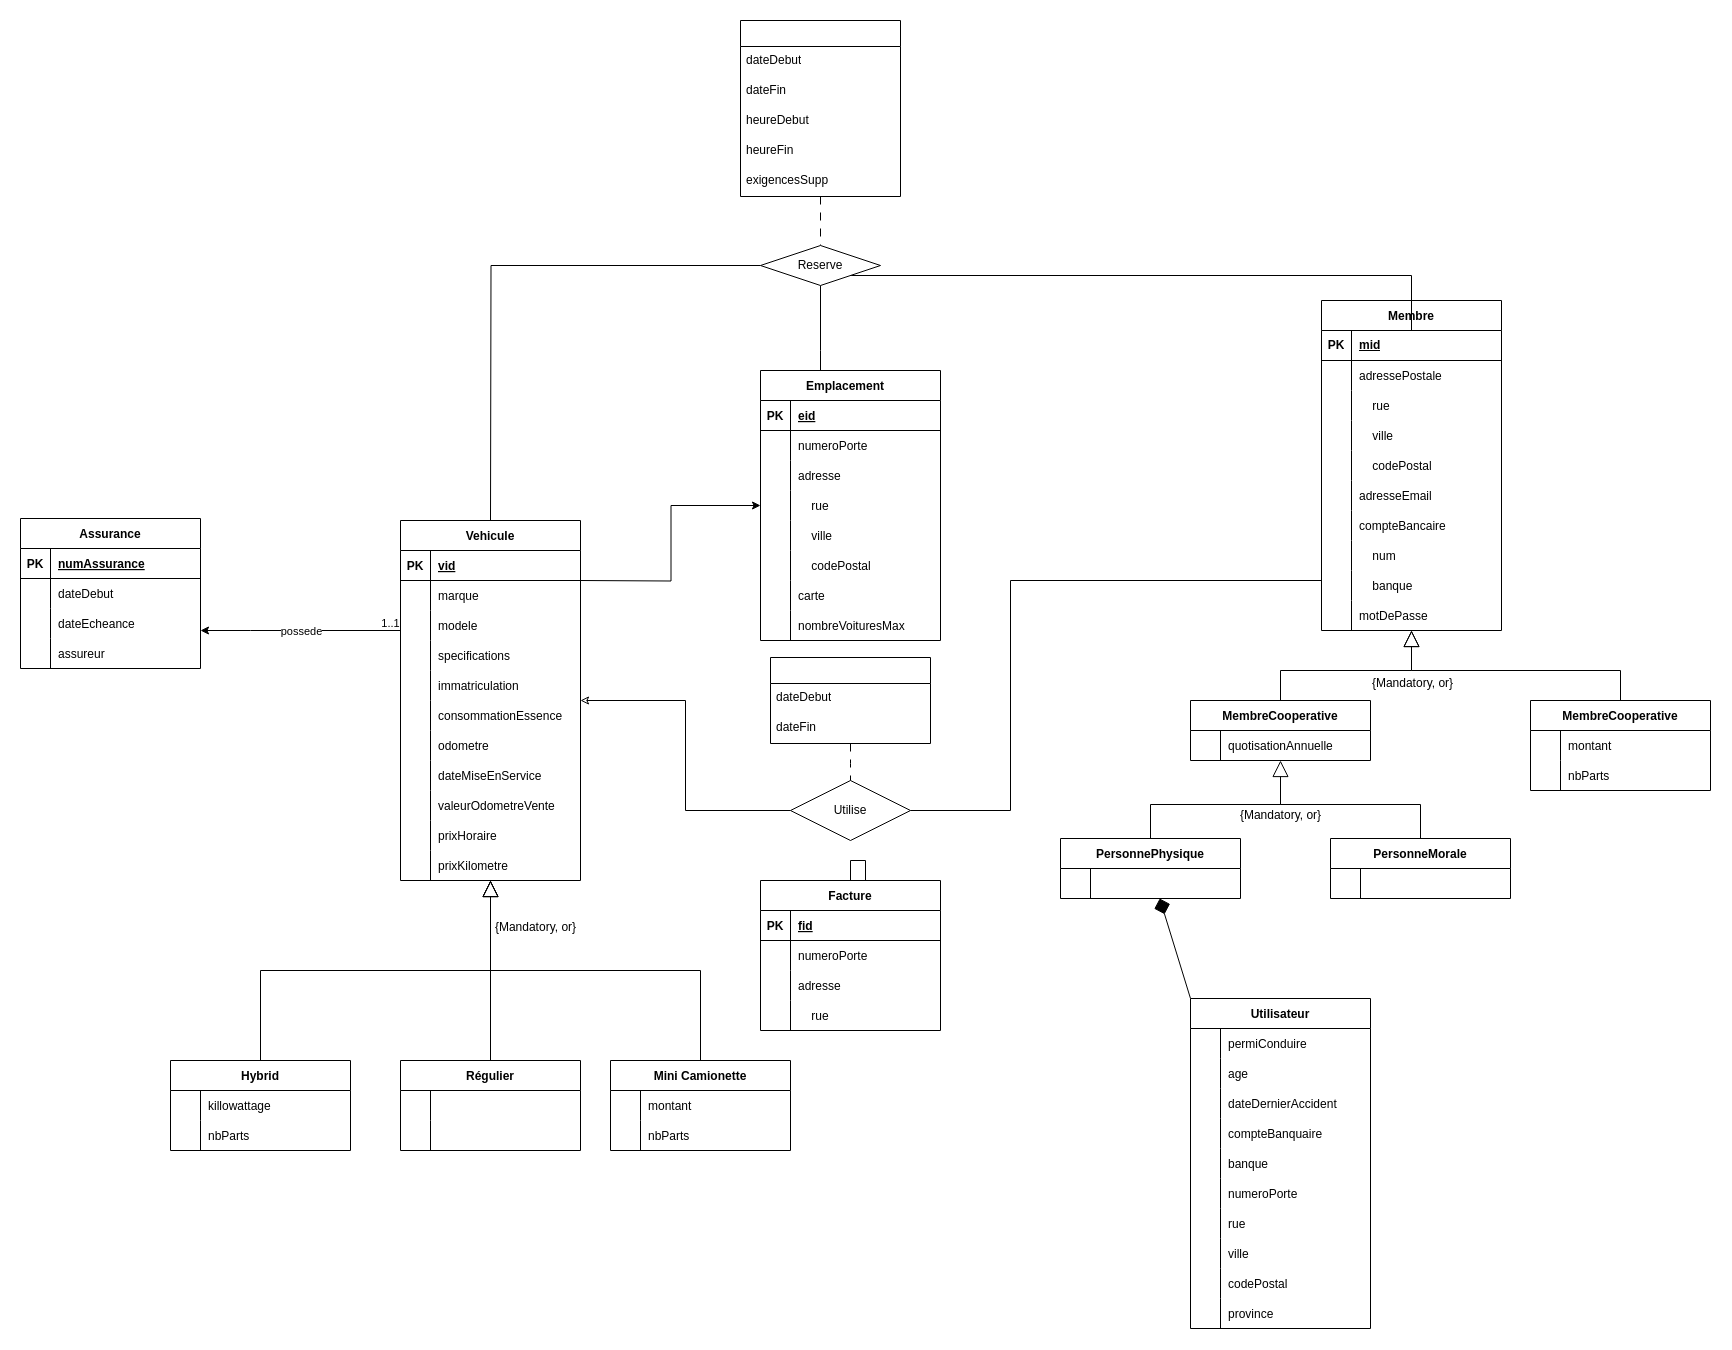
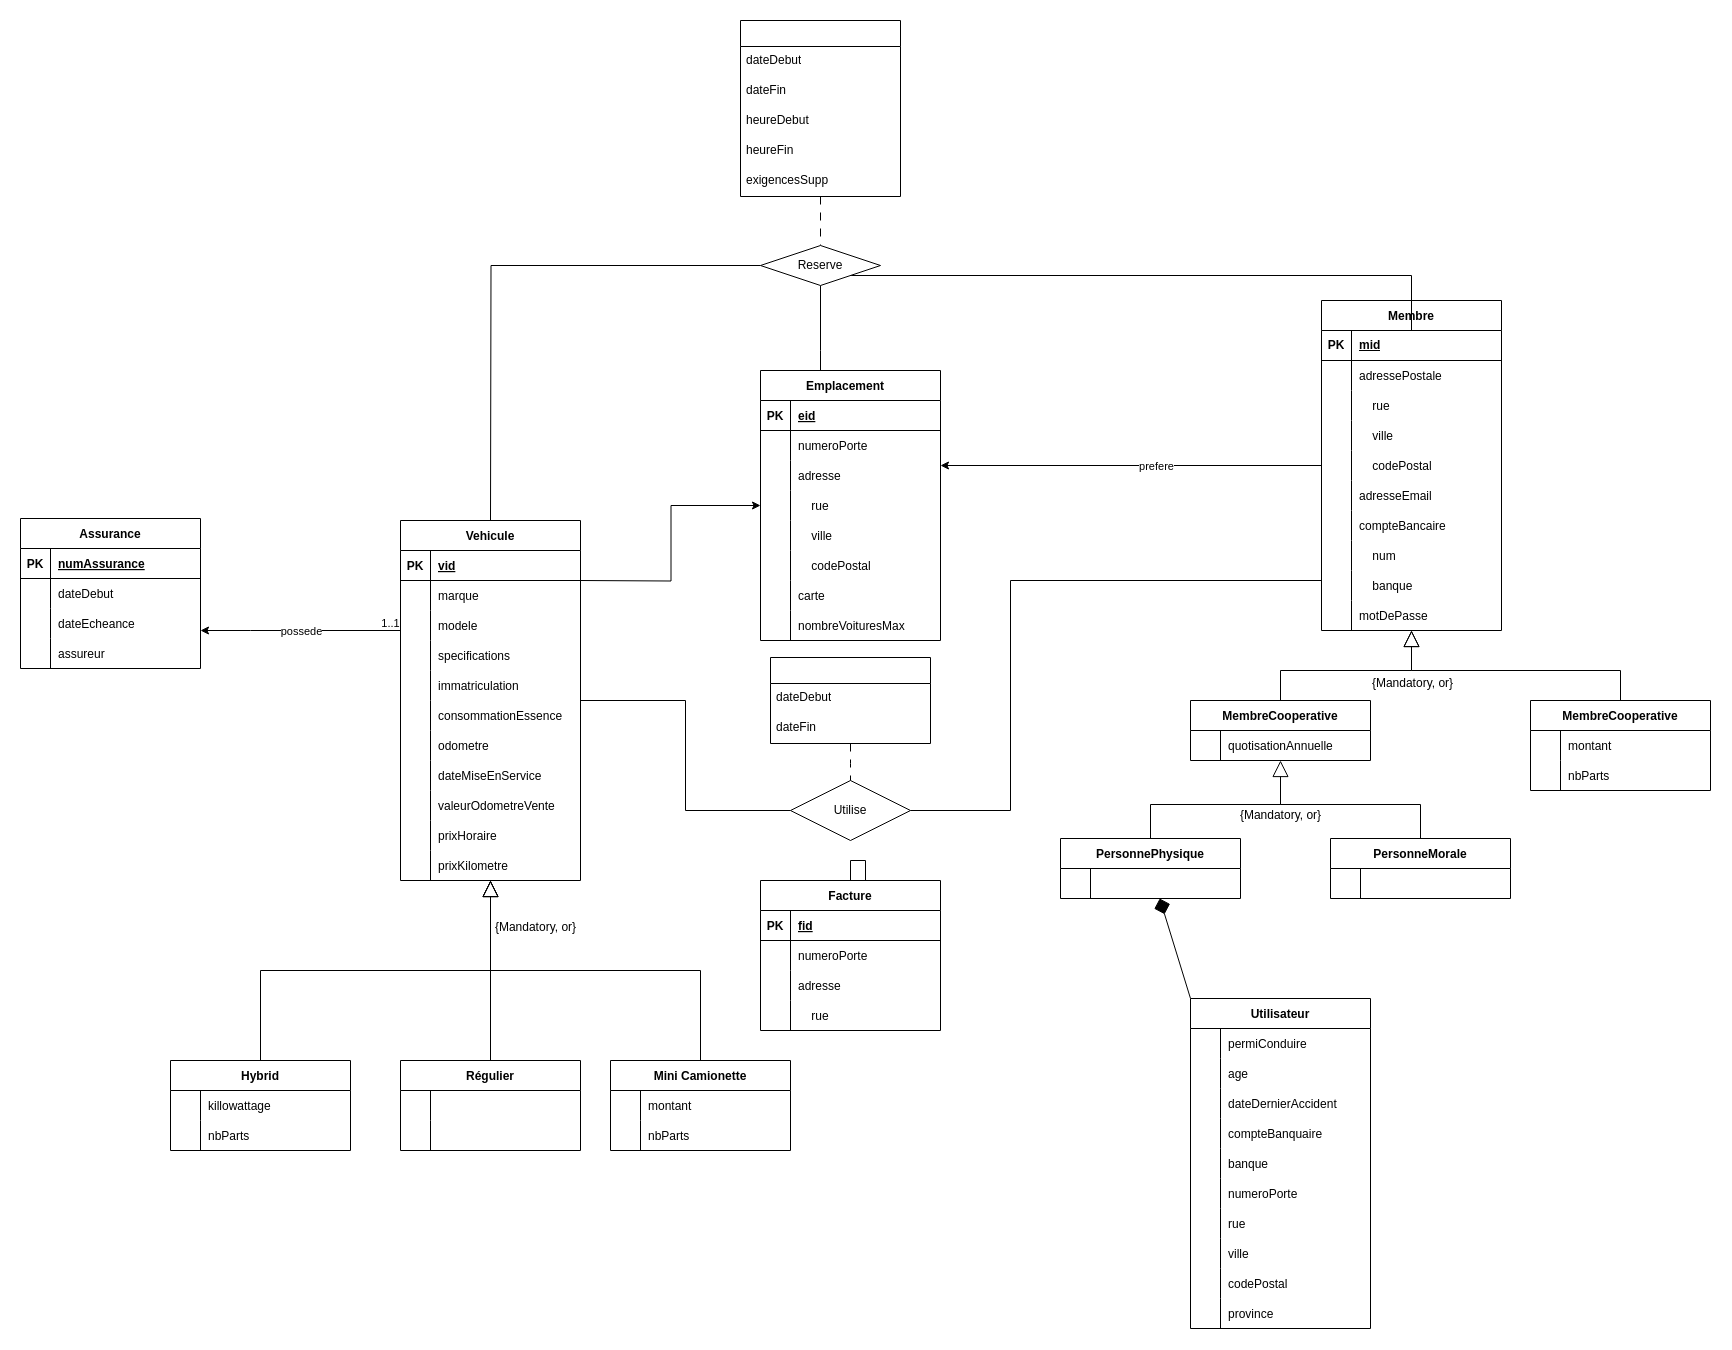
+ <mxCell id="192" style="edgeStyle=orthogonalEdgeStyle;rounded=0;orthogonalLoop=1;jettySize=auto;html=1;" edge="1" parent="1" source="156" target="2"><mxGeometry relative="1" as="geometry"><mxPoint x="1301.04" y="375" as="sourcePoint" /><mxPoint x="839.997" y="500" as="targetPoint" /><Array as="points"><mxPoint x="890" y="390" /></Array></mxGeometry></mxCell>
+ <mxCell id="193" value="prefere" style="edgeLabel;html=1;align=center;verticalAlign=middle;resizable=0;points=[];" vertex="1" connectable="0" parent="192"><mxGeometry x="-0.133" y="2" relative="1" as="geometry"><mxPoint x="-1" y="-2" as="offset" /></mxGeometry></mxCell>
- <mxCell id="206" style="edgeStyle=orthogonalEdgeStyle;rounded=0;orthogonalLoop=1;jettySize=auto;html=1;exitX=0;exitY=0.5;exitDx=0;exitDy=0;endArrow=classic;endFill=0;" edge="1" parent="1" source="208" target="30"><mxGeometry relative="1" as="geometry"><Array as="points" /></mxGeometry></mxCell>
+ <mxCell id="206" style="edgeStyle=orthogonalEdgeStyle;rounded=0;orthogonalLoop=1;jettySize=auto;html=1;exitX=0;exitY=0.5;exitDx=0;exitDy=0;endArrow=none;endFill=0;" edge="1" parent="1" source="208" target="30"><mxGeometry relative="1" as="geometry"><Array as="points" /></mxGeometry></mxCell>
